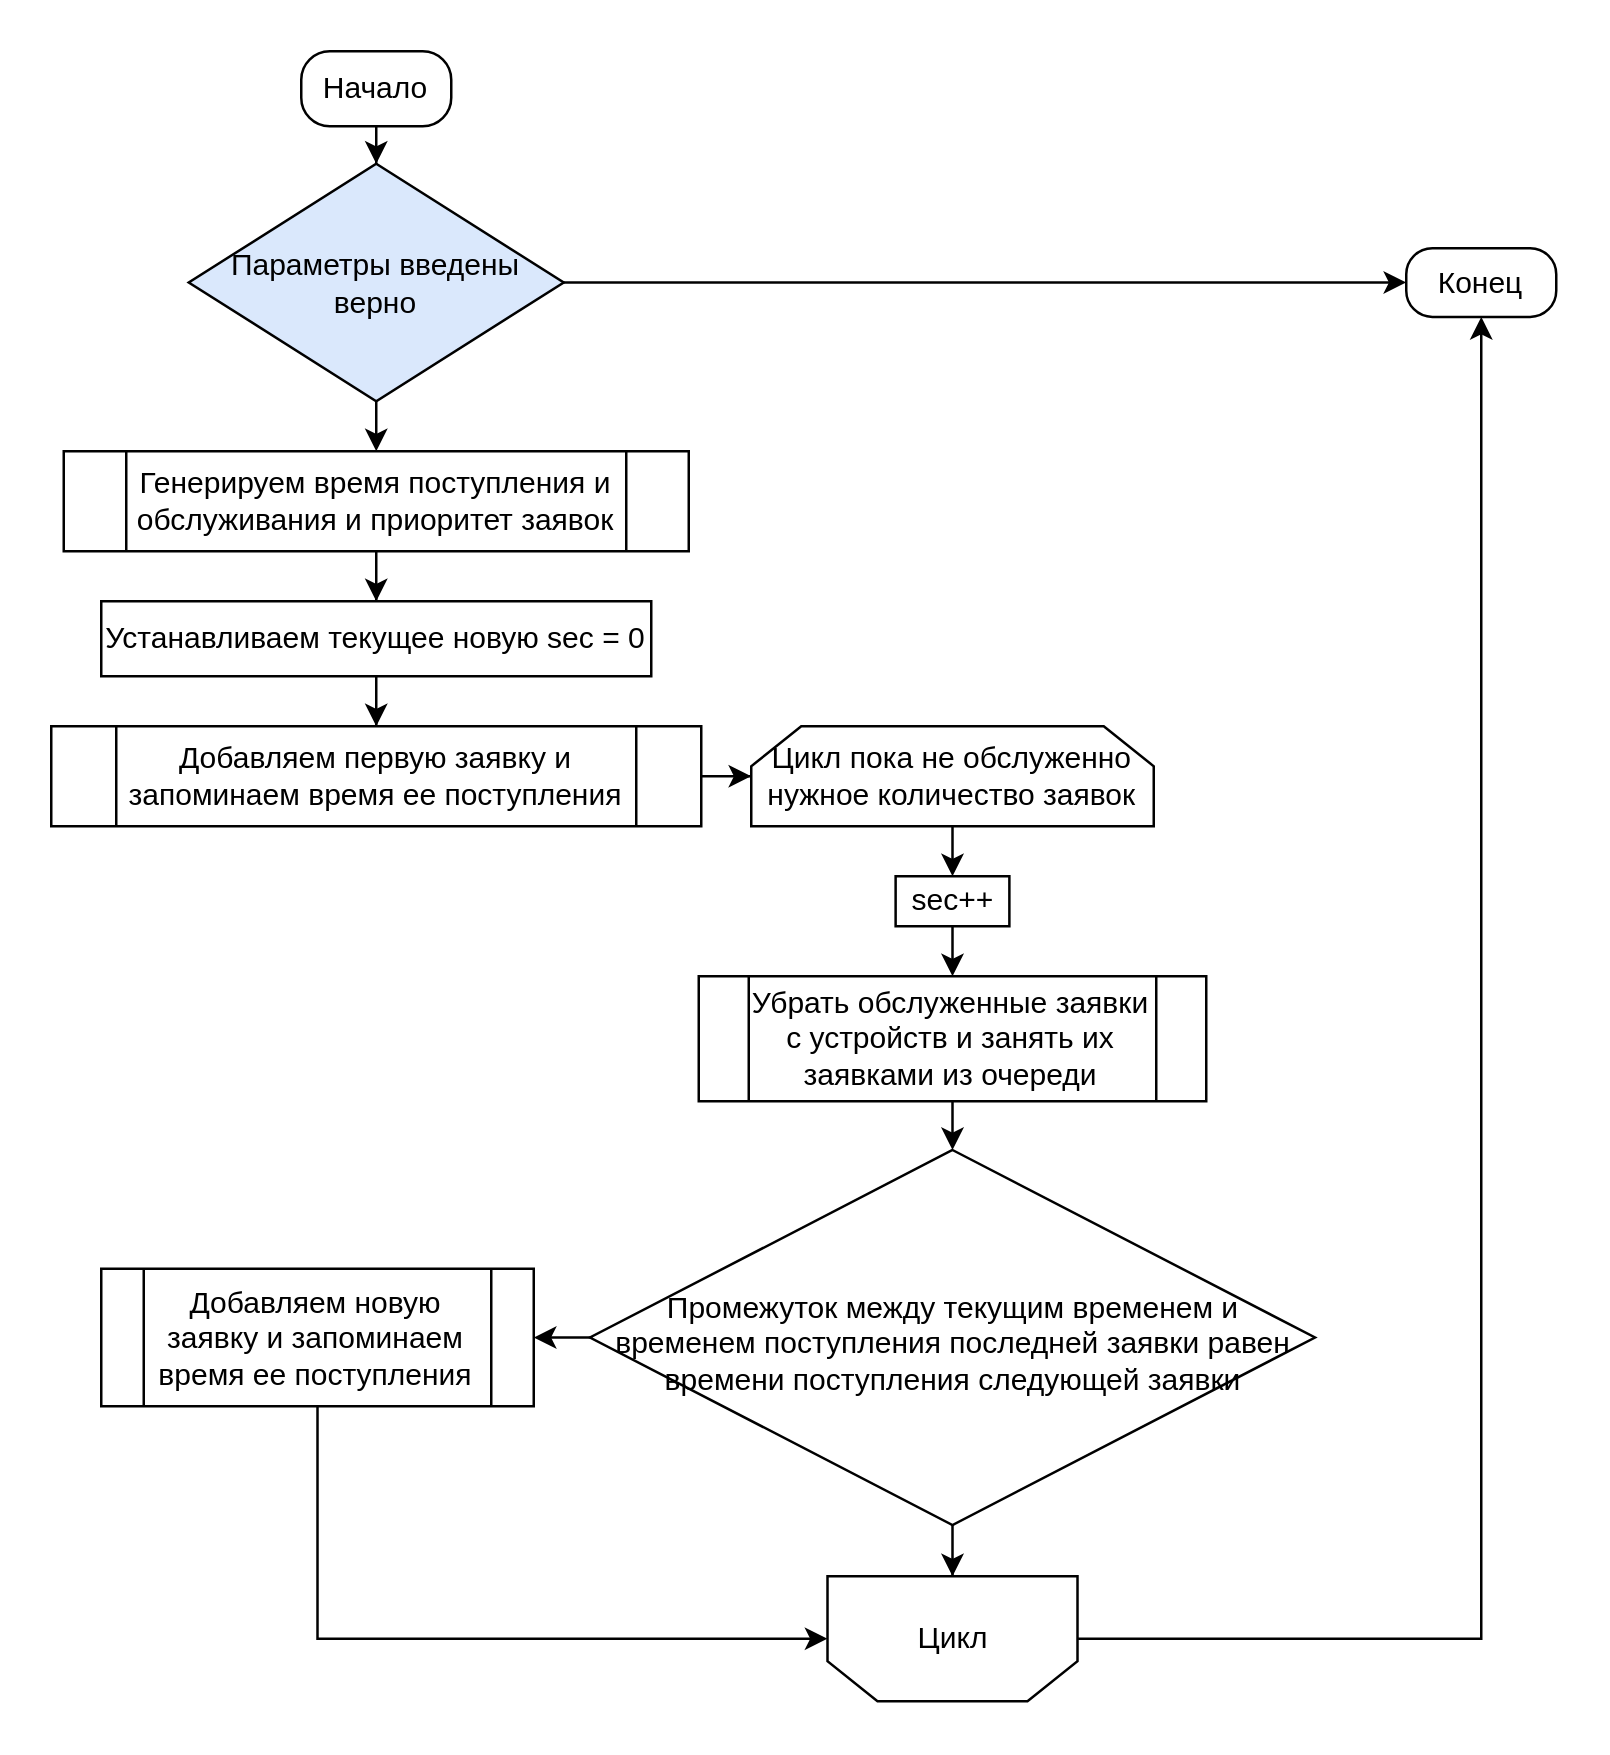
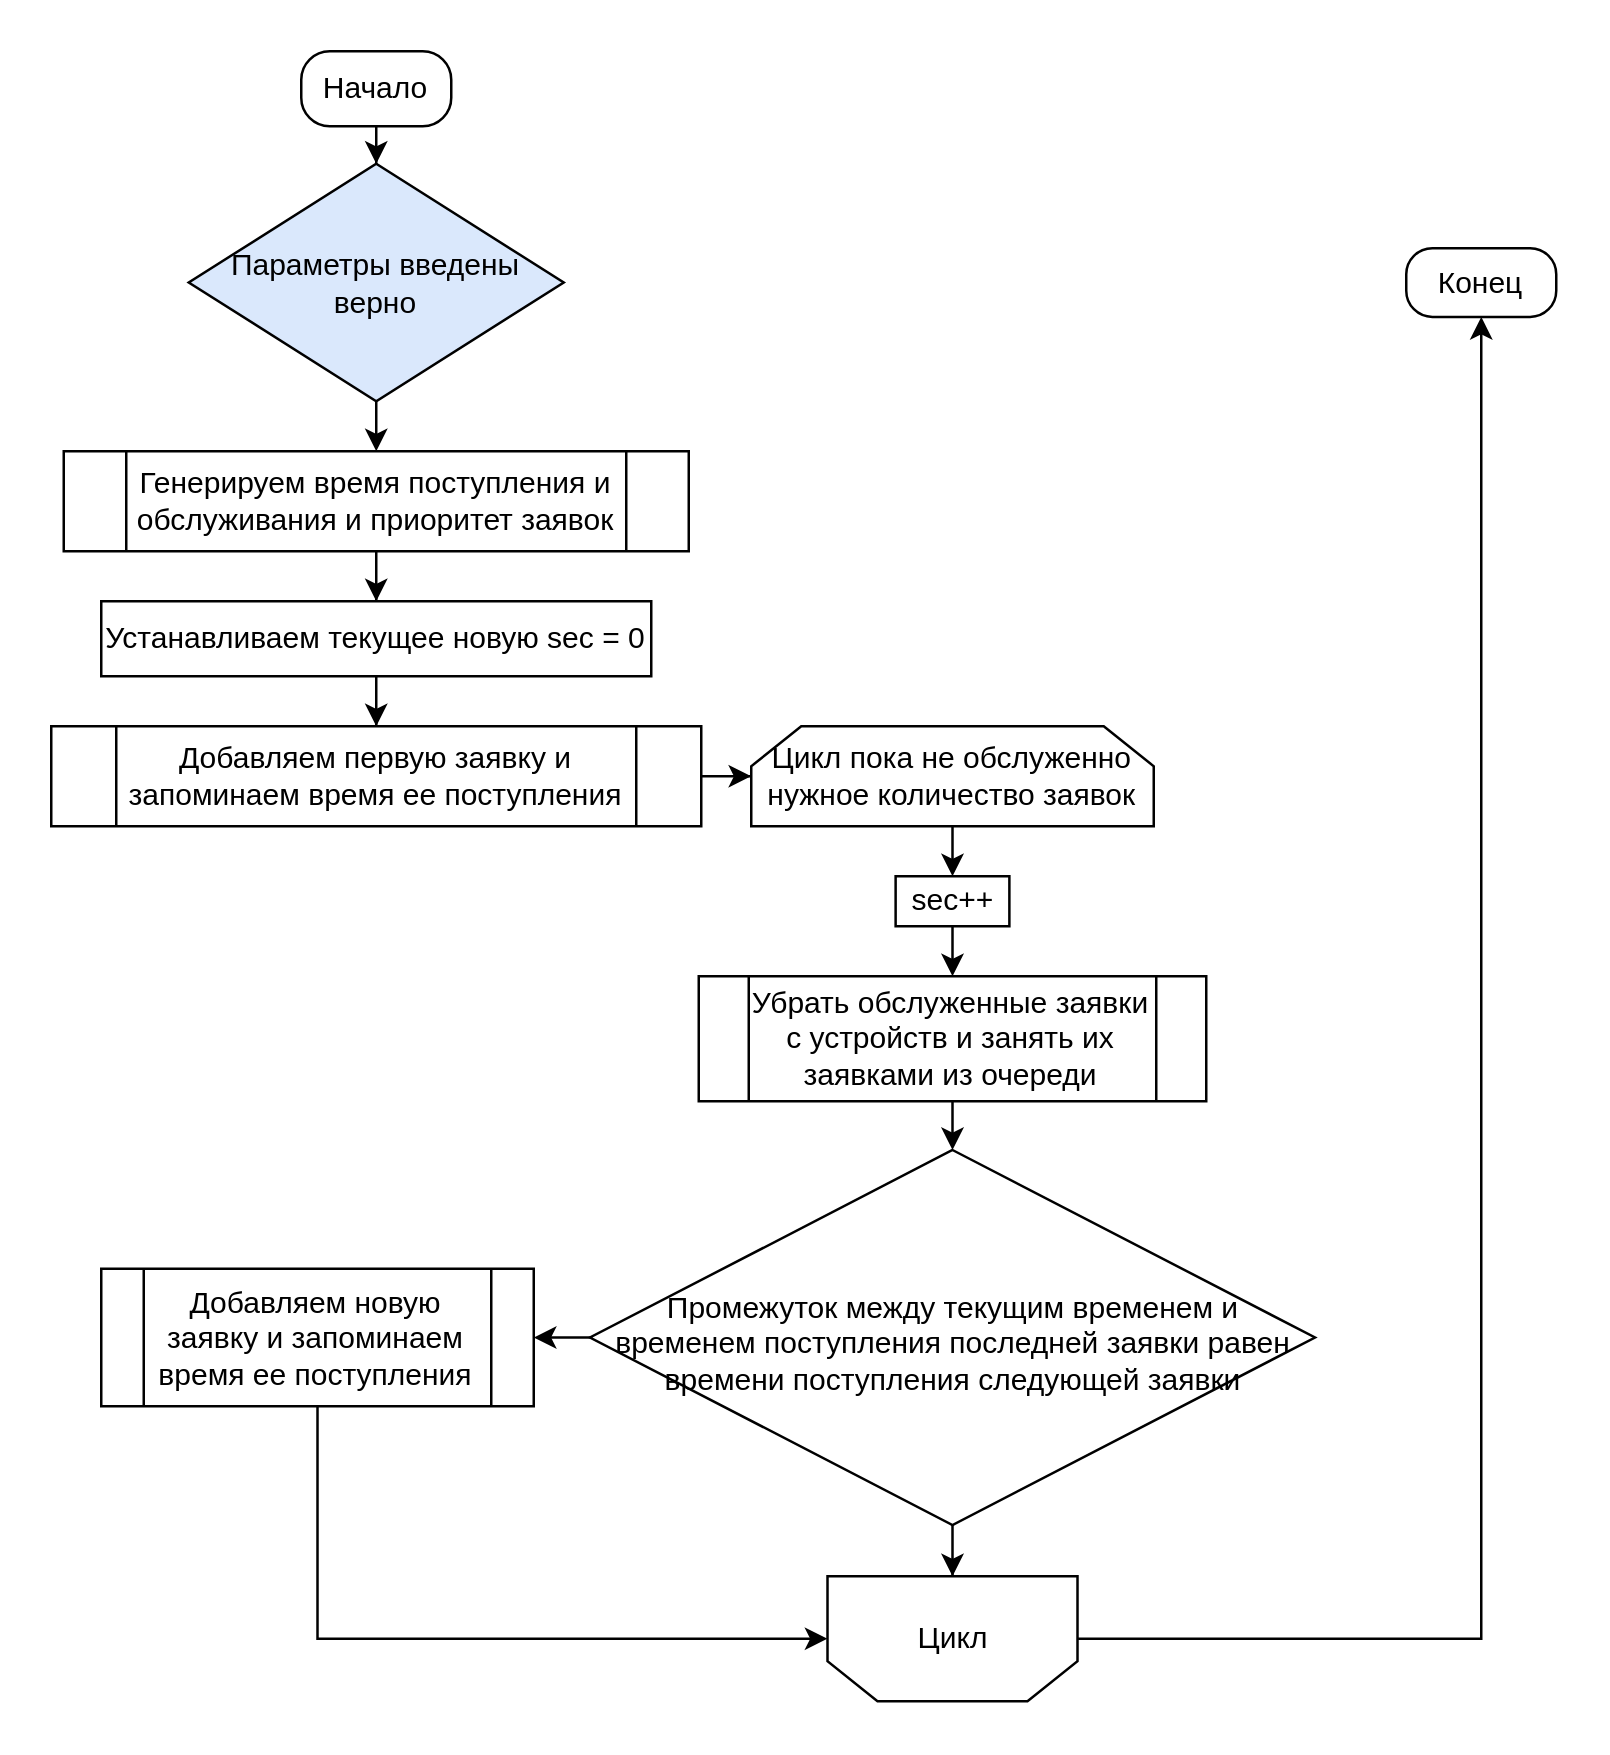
- <mxCell id="5" style="edgeStyle=orthogonalEdgeStyle;rounded=0;orthogonalLoop=1;jettySize=auto;html=1;exitX=1;exitY=0.5;exitDx=0;exitDy=0;entryX=0;entryY=0.5;entryDx=0;entryDy=0;" edge="1" parent="1" source="6" target="24"><mxGeometry relative="1" as="geometry" /></mxCell>
